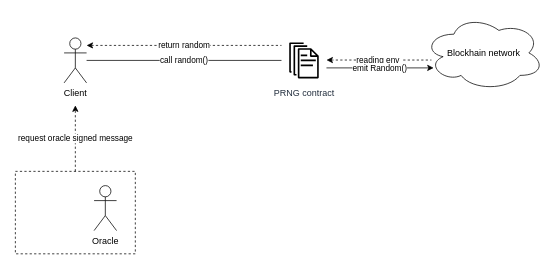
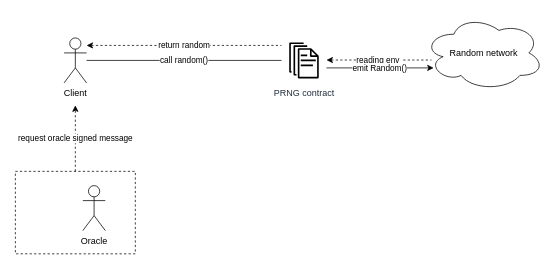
- <mxCell id="9" value="Blockhain network" style="ellipse;shape=cloud;whiteSpace=wrap;html=1;strokeColor=#000000;fillColor=none;" vertex="1" parent="1"><mxGeometry x="565" y="20" width="160" height="100" as="geometry" /></mxCell>
+ <mxCell id="9" value="Random network" style="ellipse;shape=cloud;whiteSpace=wrap;html=1;strokeColor=#000000;fillColor=none;" vertex="1" parent="1"><mxGeometry x="565" y="20" width="160" height="100" as="geometry" /></mxCell>
- <mxCell id="7" value="Oracle" style="shape=umlActor;verticalLabelPosition=bottom;verticalAlign=top;html=1;outlineConnect=0;" vertex="1" parent="1"><mxGeometry x="125" y="247" width="30" height="60" as="geometry" /></mxCell>
+ <mxCell id="7" value="Oracle" style="shape=umlActor;verticalLabelPosition=bottom;verticalAlign=top;html=1;outlineConnect=0;" vertex="1" parent="1"><mxGeometry x="110" y="247" width="30" height="60" as="geometry" /></mxCell>
